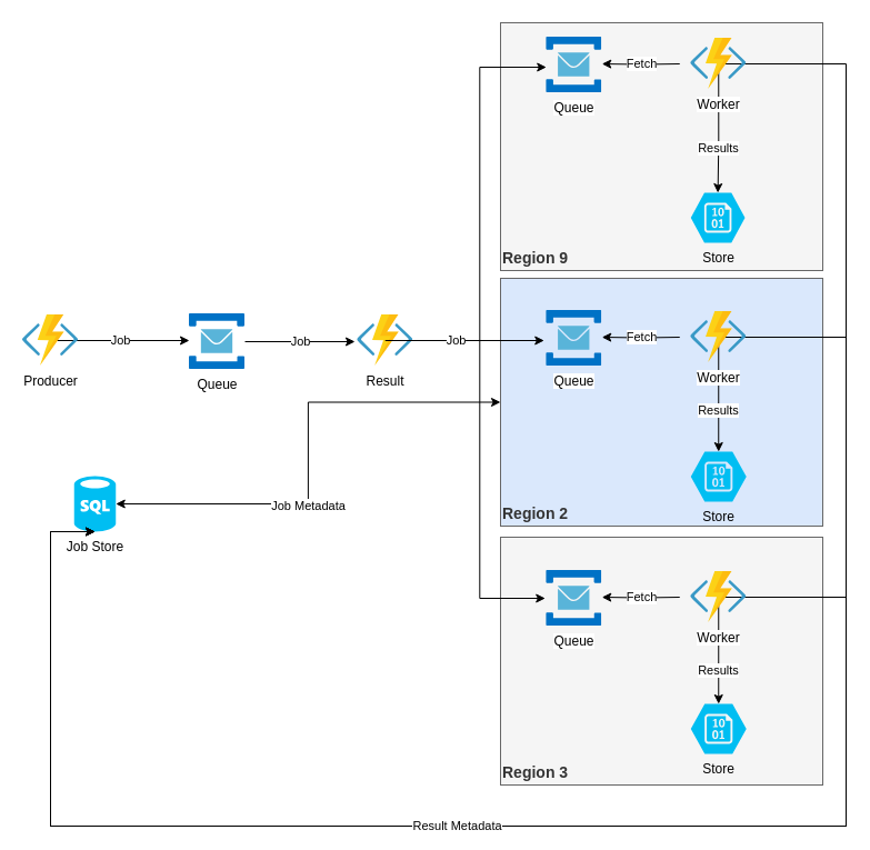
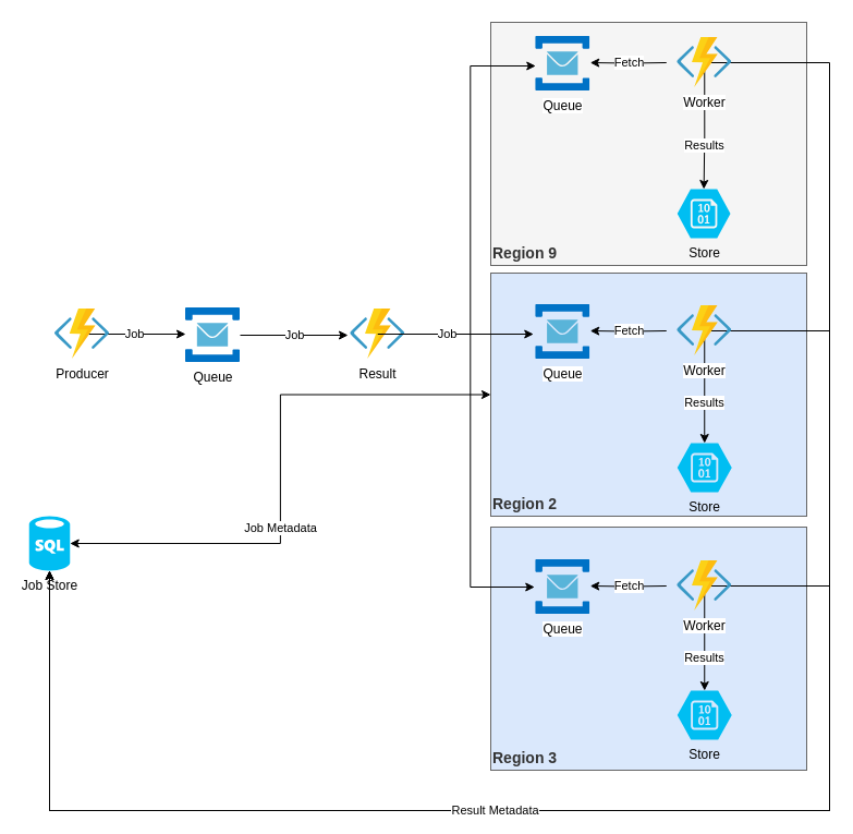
- <mxCell id="6" value="Producer" style="aspect=fixed;html=1;perimeter=none;align=center;shadow=0;dashed=0;image;fontSize=12;image=img/lib/mscae/Functions.svg;" vertex="1" parent="1"><mxGeometry x="20" y="283" width="50" height="46" as="geometry" /></mxCell>
+ <mxCell id="6" value="Producer" style="aspect=fixed;html=1;perimeter=none;align=center;shadow=0;dashed=0;image;fontSize=12;image=img/lib/mscae/Functions.svg;" vertex="1" parent="1"><mxGeometry x="50" y="283" width="50" height="46" as="geometry" /></mxCell>
- <mxCell id="13" value="Job Store" style="verticalLabelPosition=bottom;html=1;verticalAlign=top;align=center;strokeColor=none;fillColor=#00BEF2;shape=mxgraph.azure.sql_database;" vertex="1" parent="1"><mxGeometry x="66.25" y="428" width="37.5" height="50" as="geometry" /></mxCell>
+ <mxCell id="13" value="Job Store" style="verticalLabelPosition=bottom;html=1;verticalAlign=top;align=center;strokeColor=none;fillColor=#00BEF2;shape=mxgraph.azure.sql_database;" vertex="1" parent="1"><mxGeometry x="26.25" y="473" width="37.5" height="50" as="geometry" /></mxCell>
- <mxCell id="2" value="Region 3" style="rounded=0;whiteSpace=wrap;html=1;fillColor=#f5f5f5;fontColor=#333333;strokeColor=#666666;align=left;labelPosition=center;verticalLabelPosition=middle;verticalAlign=bottom;fontStyle=1;fontSize=14;" vertex="1" parent="1"><mxGeometry x="450" y="483" width="290" height="223" as="geometry" /></mxCell>
+ <mxCell id="2" value="Region 3" style="rounded=0;whiteSpace=wrap;html=1;fillColor=#dae8fc;fontColor=#333333;strokeColor=#666666;align=left;labelPosition=center;verticalLabelPosition=middle;verticalAlign=bottom;fontStyle=1;fontSize=14;" vertex="1" parent="1"><mxGeometry x="450" y="483" width="290" height="223" as="geometry" /></mxCell>
